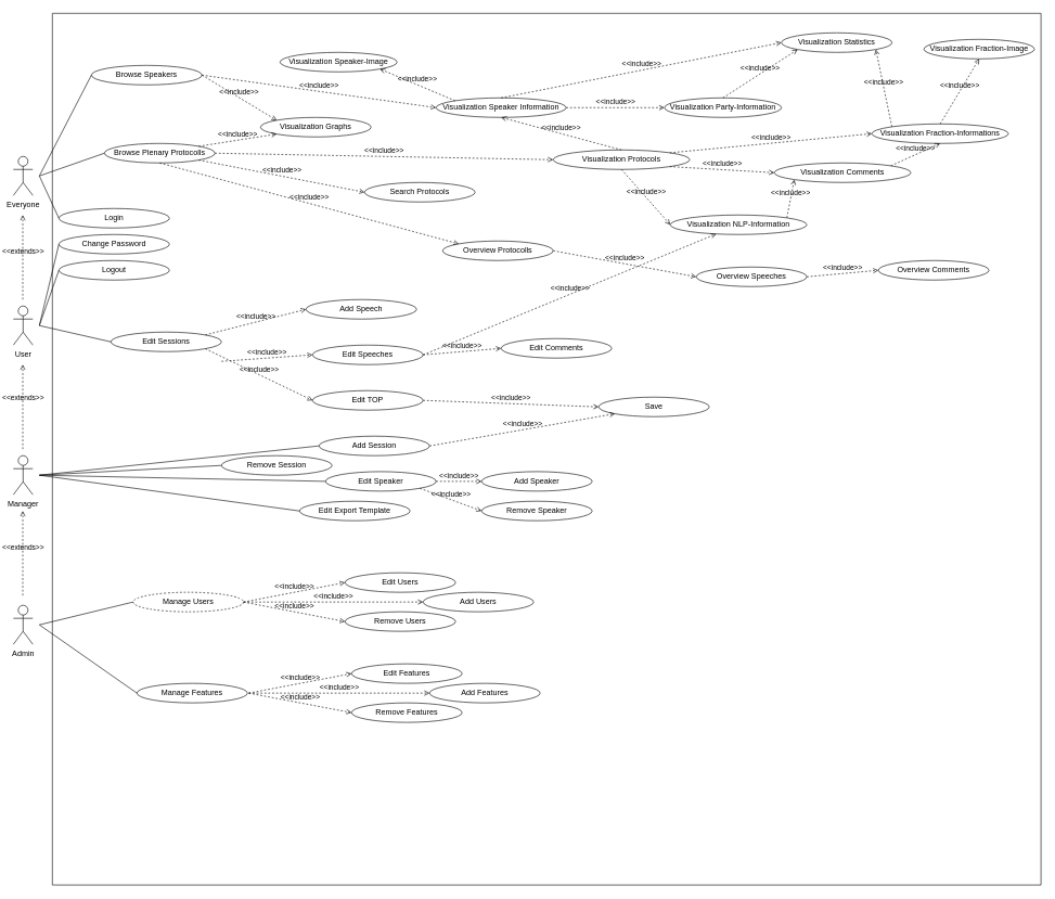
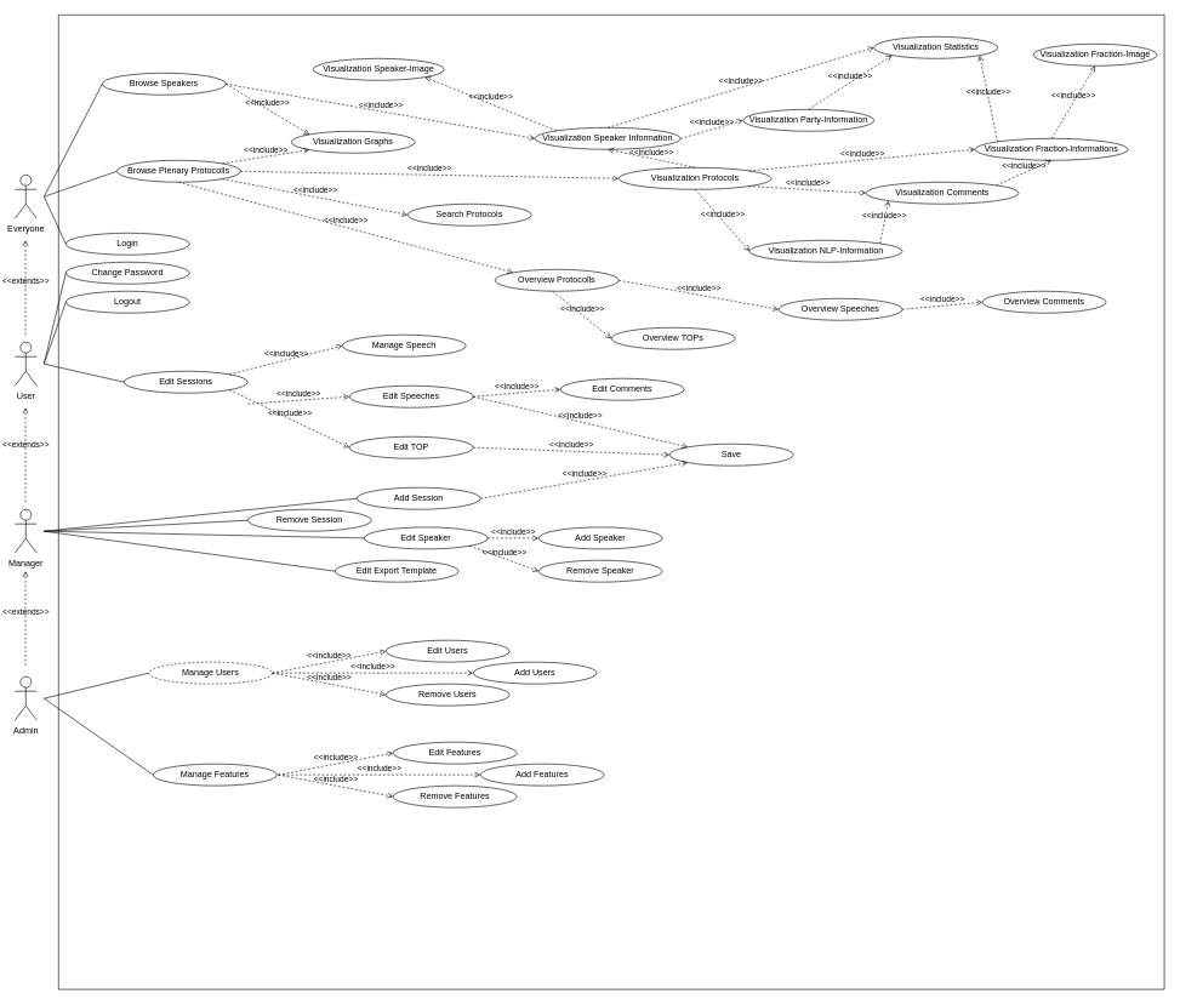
- <mxCell id="9" value="Visualization Speaker Information" style="ellipse;whiteSpace=wrap;html=1;" vertex="1" parent="6"><mxGeometry x="590" y="130" width="200" height="30" as="geometry" /></mxCell>
+ <mxCell id="9" value="Visualization Speaker Information" style="ellipse;whiteSpace=wrap;html=1;" vertex="1" parent="6"><mxGeometry x="655" y="155" width="200" height="30" as="geometry" /></mxCell>
+ <mxCell id="43" value="&amp;lt;&amp;lt;include&amp;gt;&amp;gt;" style="edgeStyle=none;html=1;endArrow=open;verticalAlign=bottom;dashed=1;labelBackgroundColor=none;rounded=0;exitX=0.465;exitY=1;exitDx=0;exitDy=0;entryX=0;entryY=0.5;entryDx=0;entryDy=0;exitPerimeter=0;" edge="1" parent="6" source="46" target="40"><mxGeometry width="160" relative="1" as="geometry"><mxPoint x="440" y="300" as="sourcePoint" /><mxPoint x="600" y="300" as="targetPoint" /></mxGeometry></mxCell>
- <mxCell id="58" value="&amp;lt;&amp;lt;include&amp;gt;&amp;gt;" style="edgeStyle=none;html=1;endArrow=open;verticalAlign=bottom;dashed=1;labelBackgroundColor=none;rounded=0;exitX=1;exitY=0.5;exitDx=0;exitDy=0;" edge="1" parent="6" source="49" target="27"><mxGeometry width="160" relative="1" as="geometry"><mxPoint x="310" y="555" as="sourcePoint" /><mxPoint x="860" y="620" as="targetPoint" /></mxGeometry></mxCell>
+ <mxCell id="58" value="&amp;lt;&amp;lt;include&amp;gt;&amp;gt;" style="edgeStyle=none;html=1;endArrow=open;verticalAlign=bottom;dashed=1;labelBackgroundColor=none;rounded=0;exitX=1;exitY=0.5;exitDx=0;exitDy=0;entryX=0;entryY=0;entryDx=0;entryDy=0;" edge="1" parent="6" source="49" target="52"><mxGeometry width="160" relative="1" as="geometry"><mxPoint x="310" y="555" as="sourcePoint" /><mxPoint x="860" y="620" as="targetPoint" /></mxGeometry></mxCell>
+ <mxCell id="40" value="Overview TOPs" style="ellipse;whiteSpace=wrap;html=1;" vertex="1" parent="6"><mxGeometry x="760" y="430" width="170" height="30" as="geometry" /></mxCell>
- <mxCell id="53" value="Add Speech" style="ellipse;whiteSpace=wrap;html=1;" vertex="1" parent="6"><mxGeometry x="390" y="440" width="170" height="30" as="geometry" /></mxCell>
+ <mxCell id="53" value="Manage Speech" style="ellipse;whiteSpace=wrap;html=1;" vertex="1" parent="6"><mxGeometry x="390" y="440" width="170" height="30" as="geometry" /></mxCell>
